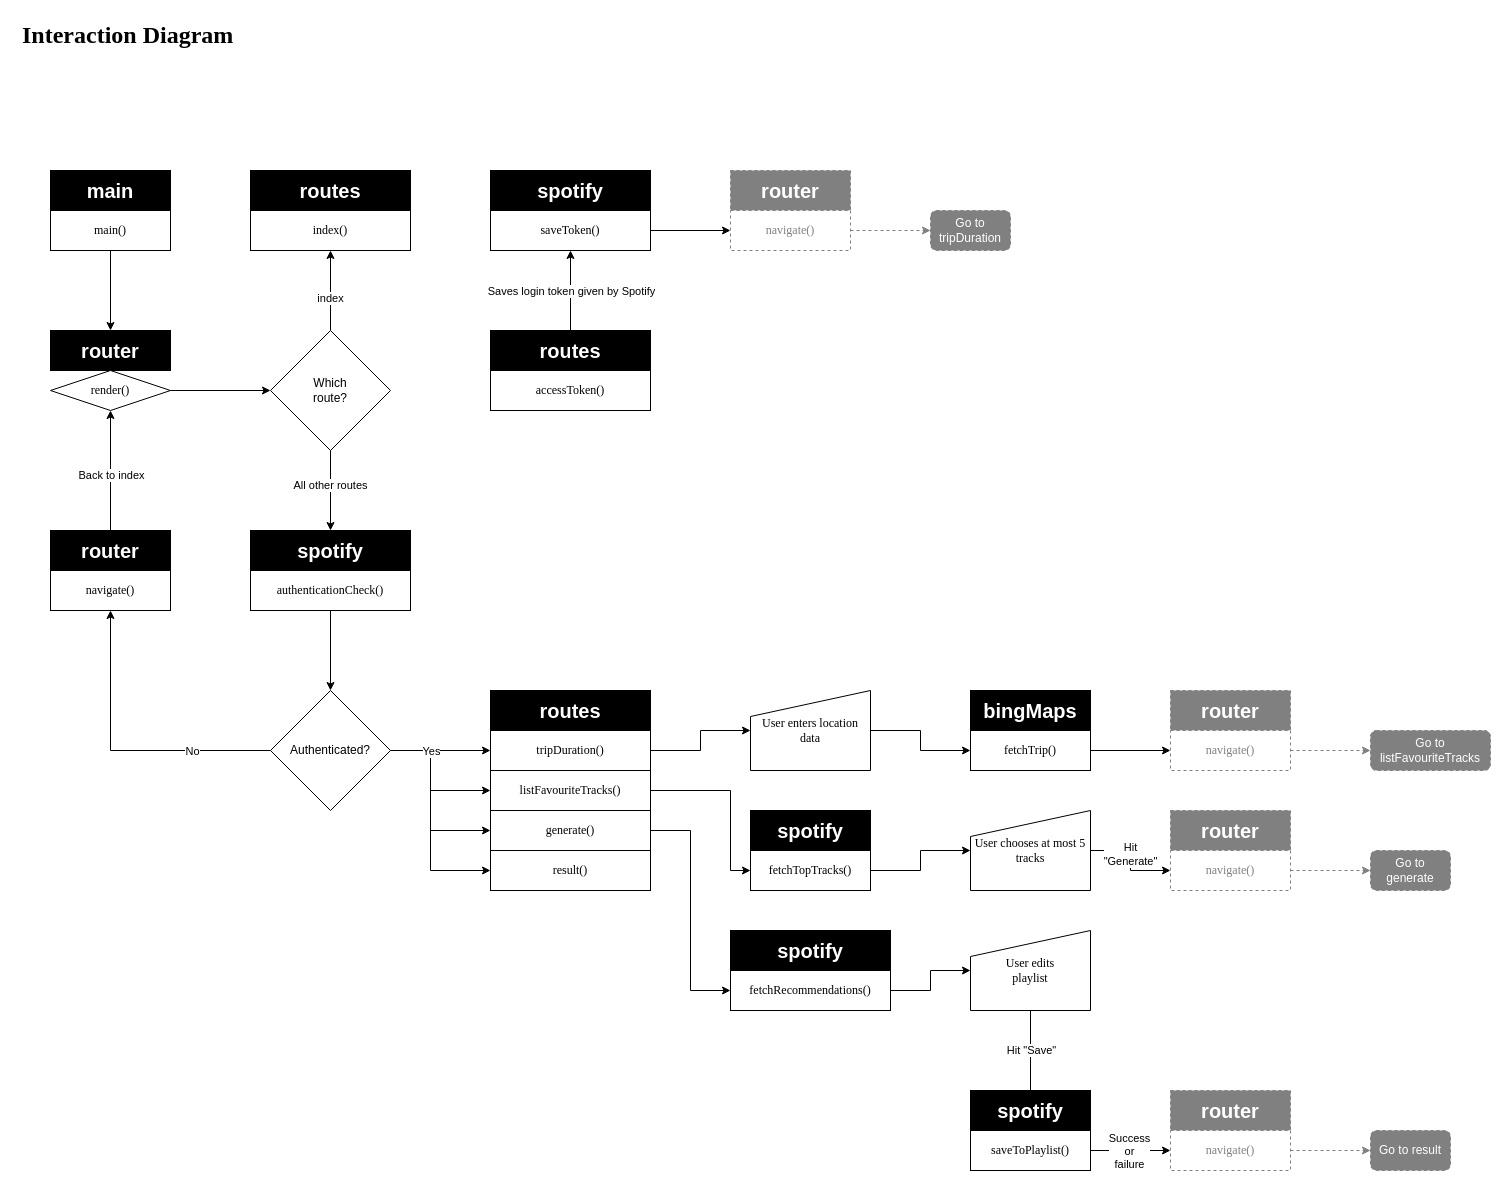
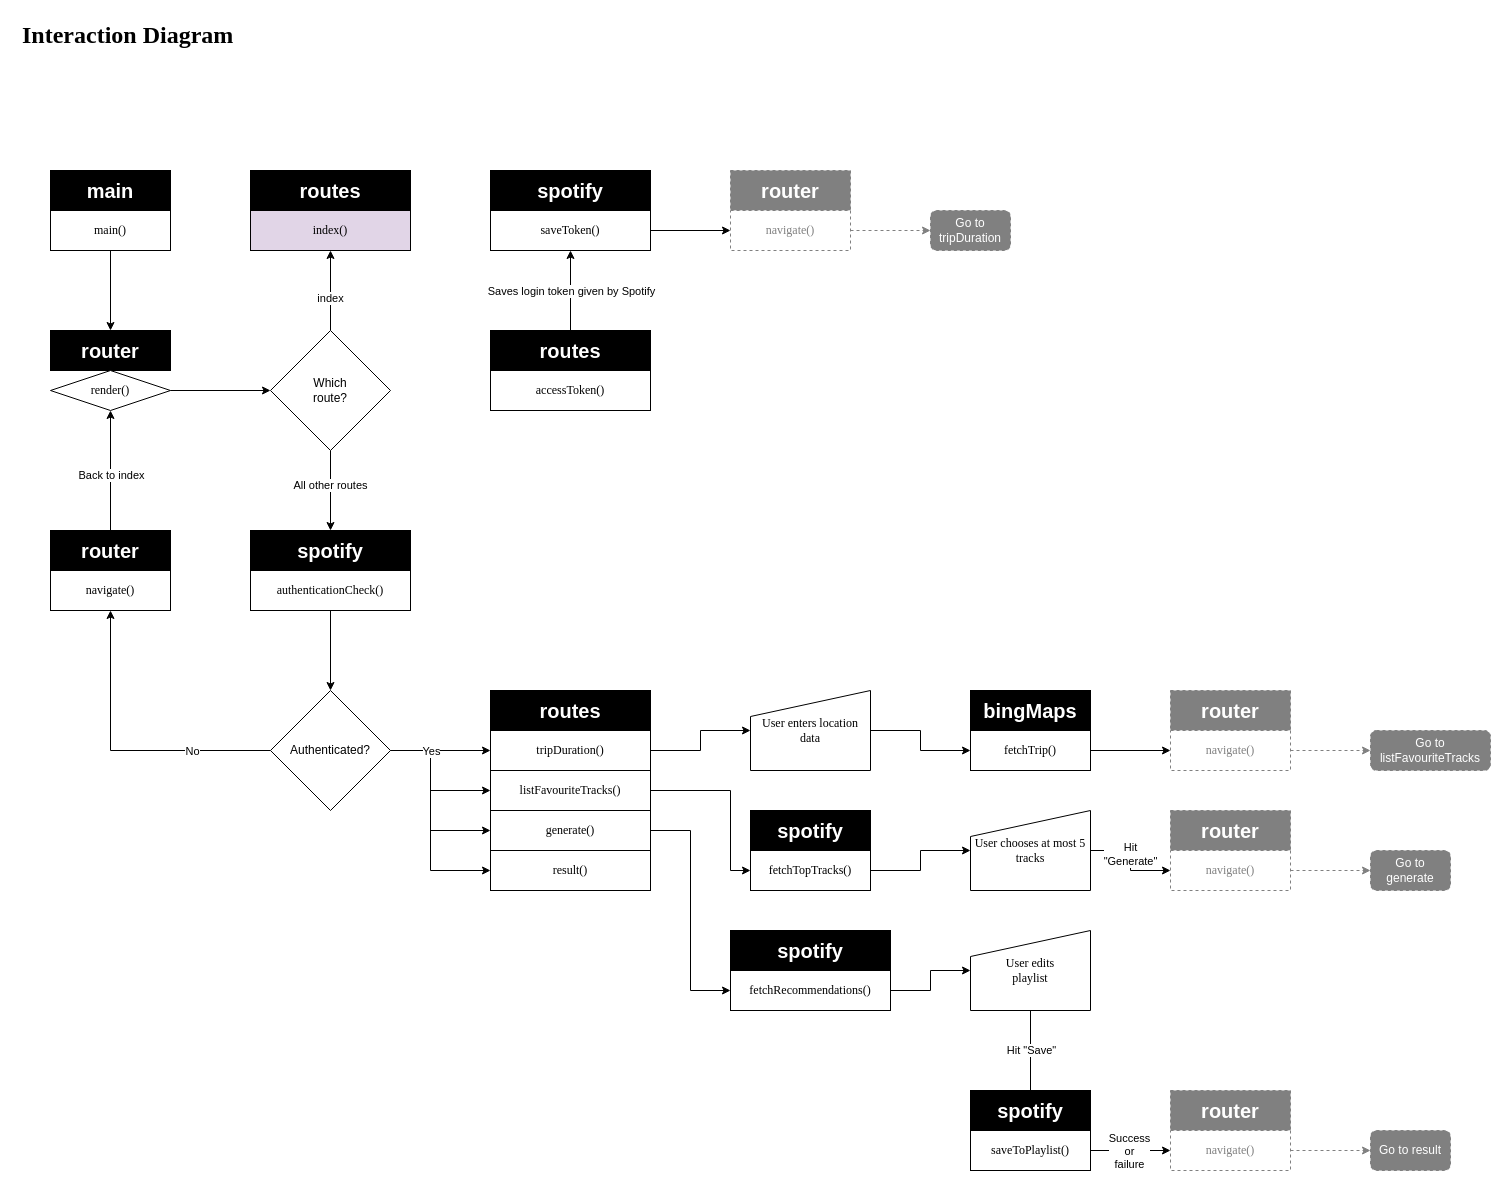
- <mxCell id="15" value="&lt;span style=&quot;font-weight: normal ; font-size: 12px&quot;&gt;&lt;font data-font-src=&quot;https://fonts.googleapis.com/css?family=Inconsolata&quot; face=&quot;Inconsolata&quot; style=&quot;font-size: 12px&quot;&gt;index()&lt;/font&gt;&lt;/span&gt;" style="whiteSpace=wrap;html=1;fontSize=12;align=center;fontStyle=1;" vertex="1" parent="13"><mxGeometry y="40" width="160" height="40" as="geometry" /></mxCell>
+ <mxCell id="15" value="&lt;span style=&quot;font-weight: normal ; font-size: 12px&quot;&gt;&lt;font data-font-src=&quot;https://fonts.googleapis.com/css?family=Inconsolata&quot; face=&quot;Inconsolata&quot; style=&quot;font-size: 12px&quot;&gt;index()&lt;/font&gt;&lt;/span&gt;" style="whiteSpace=wrap;html=1;fontSize=12;align=center;fontStyle=1;fillColor=#e1d5e7;" vertex="1" parent="13"><mxGeometry y="40" width="160" height="40" as="geometry" /></mxCell>
